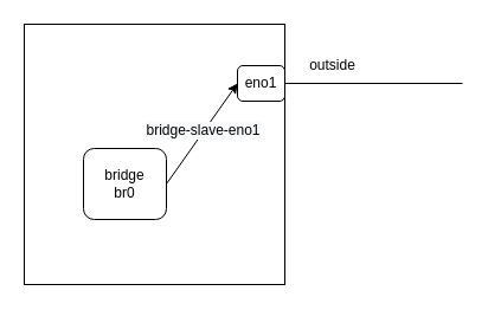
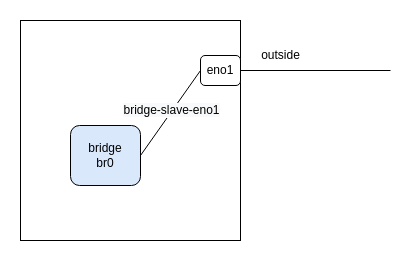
- <mxCell id="7" value="" style="endArrow=classic;html=1;entryX=0;entryY=0.5;entryDx=0;entryDy=0;exitX=1;exitY=0.5;exitDx=0;exitDy=0;" edge="1" parent="1" source="6" target="3"><mxGeometry width="50" height="50" relative="1" as="geometry"><mxPoint x="180" y="135" as="sourcePoint" /><mxPoint x="230" y="85" as="targetPoint" /></mxGeometry></mxCell>
+ <mxCell id="7" value="" style="endArrow=none;html=1;entryX=0;entryY=0.5;entryDx=0;entryDy=0;exitX=1;exitY=0.5;exitDx=0;exitDy=0;" edge="1" parent="1" source="6" target="3"><mxGeometry width="50" height="50" relative="1" as="geometry"><mxPoint x="180" y="135" as="sourcePoint" /><mxPoint x="230" y="85" as="targetPoint" /></mxGeometry></mxCell>
- <mxCell id="6" value="bridge&lt;br&gt;br0" style="rounded=1;whiteSpace=wrap;html=1;" vertex="1" parent="1"><mxGeometry x="70" y="125" width="70" height="60" as="geometry" /></mxCell>
+ <mxCell id="6" value="bridge&lt;br&gt;br0" style="rounded=1;whiteSpace=wrap;html=1;fillColor=#dae8fc;" vertex="1" parent="1"><mxGeometry x="70" y="125" width="70" height="60" as="geometry" /></mxCell>
